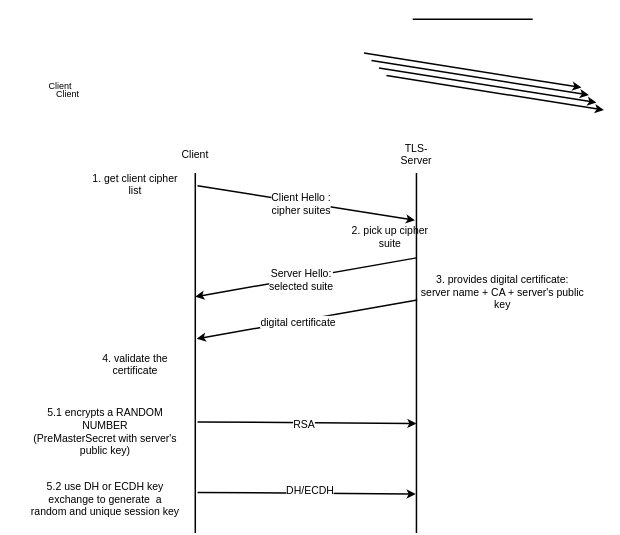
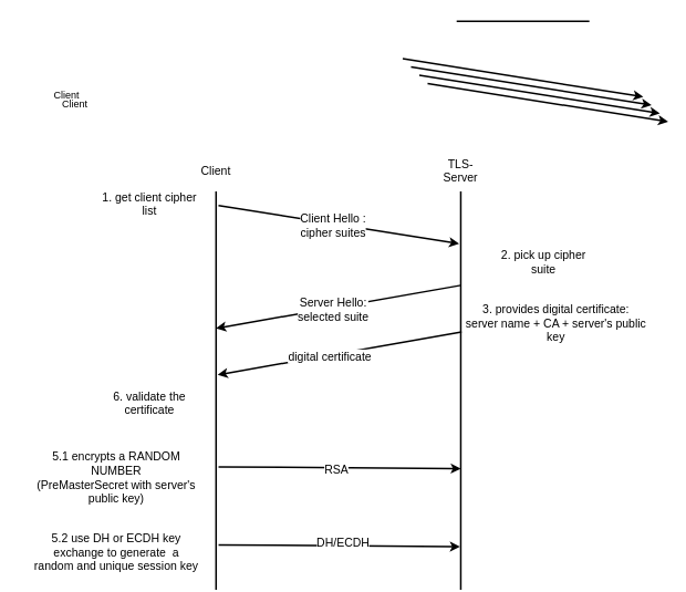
- <mxCell id="23" value="2. pick up cipher suite" style="text;html=1;strokeColor=none;fillColor=none;align=center;verticalAlign=middle;whiteSpace=wrap;rounded=0;fontSize=14;" vertex="1" parent="1"><mxGeometry x="460" y="300" width="120" height="30" as="geometry" /></mxCell>
+ <mxCell id="23" value="2. pick up cipher suite" style="text;html=1;strokeColor=none;fillColor=none;align=center;verticalAlign=middle;whiteSpace=wrap;rounded=0;fontSize=14;" vertex="1" parent="1"><mxGeometry x="595" y="300" width="120" height="30" as="geometry" /></mxCell>
- <mxCell id="26" value="4. validate the certificate" style="text;html=1;strokeColor=none;fillColor=none;align=center;verticalAlign=middle;whiteSpace=wrap;rounded=0;fontSize=14;" vertex="1" parent="1"><mxGeometry x="120" y="470" width="120" height="30" as="geometry" /></mxCell>
+ <mxCell id="26" value="6. validate the certificate" style="text;html=1;strokeColor=none;fillColor=none;align=center;verticalAlign=middle;whiteSpace=wrap;rounded=0;fontSize=14;" vertex="1" parent="1"><mxGeometry x="120" y="470" width="120" height="30" as="geometry" /></mxCell>
